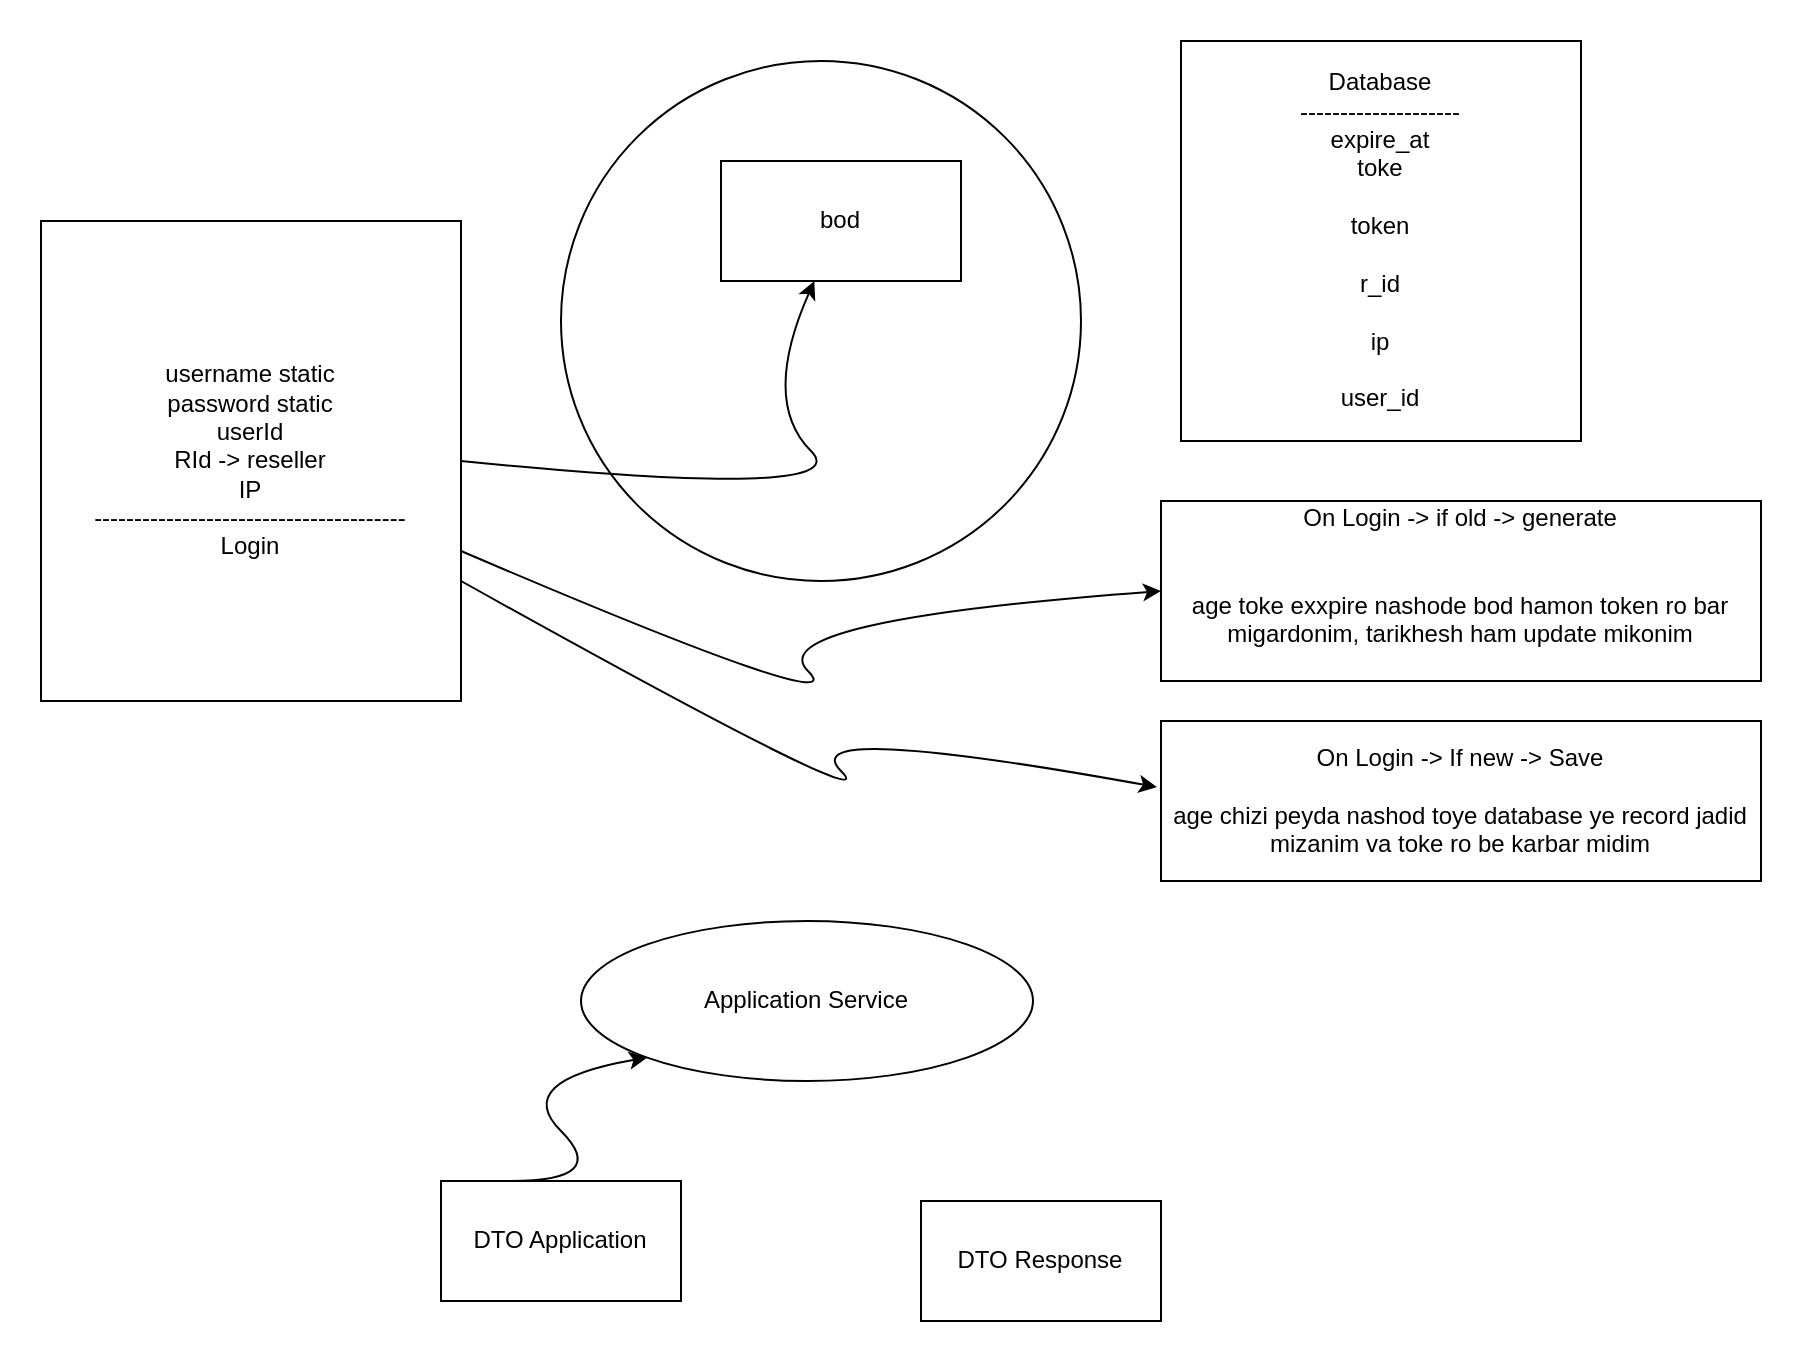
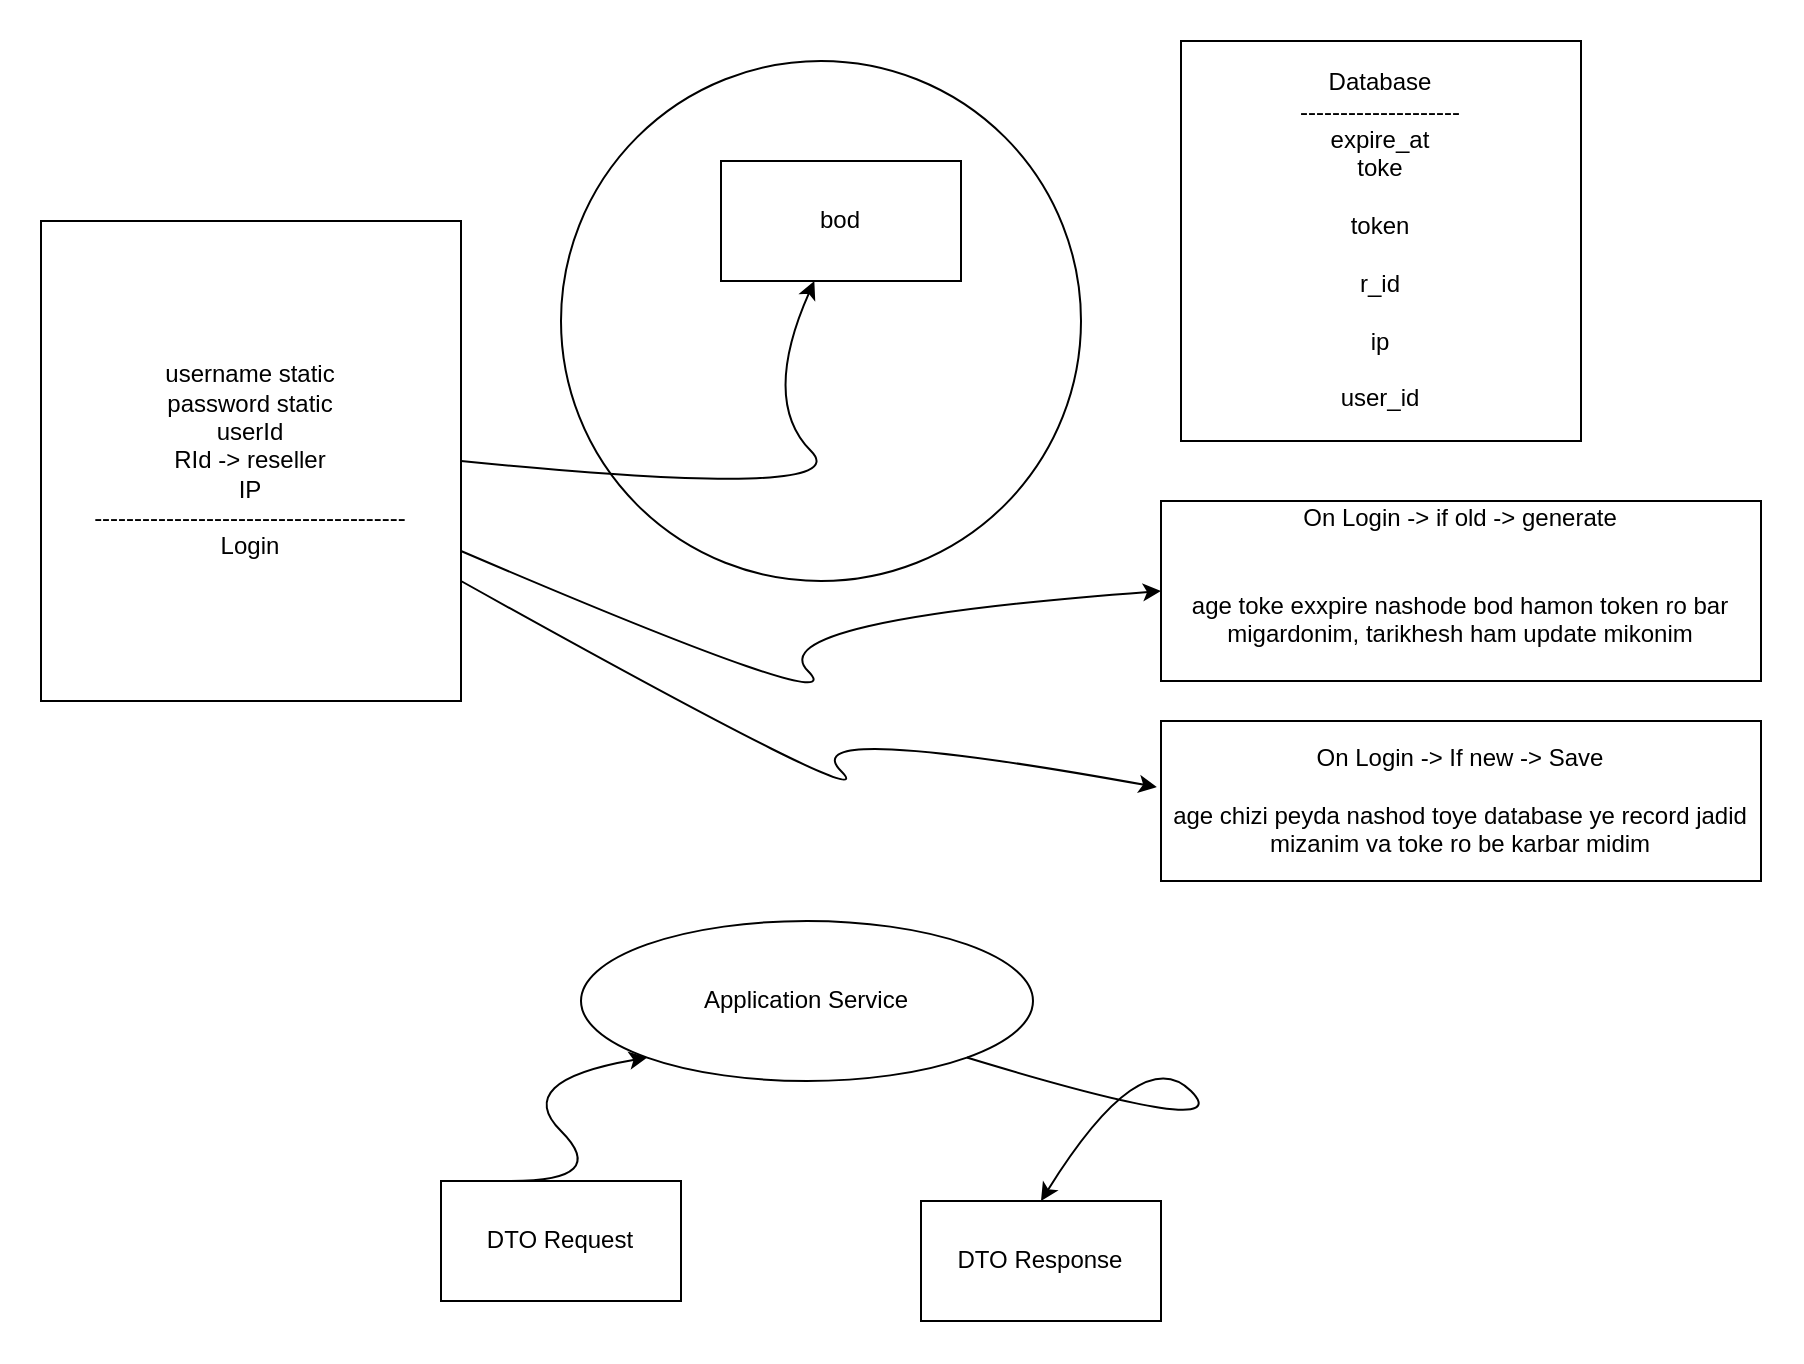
+ <mxCell id="15" value="" style="curved=1;endArrow=classic;html=1;rounded=0;entryX=0.5;entryY=0;entryDx=0;entryDy=0;exitX=1;exitY=1;exitDx=0;exitDy=0;" edge="1" parent="1" source="13" target="8"><mxGeometry width="50" height="50" relative="1" as="geometry"><mxPoint x="570" y="570" as="sourcePoint" /><mxPoint x="620" y="520" as="targetPoint" /><Array as="points"><mxPoint x="620" y="570" /><mxPoint x="570" y="520" /></Array></mxGeometry></mxCell>
- <mxCell id="9" value="DTO Application" style="rounded=0;whiteSpace=wrap;html=1;" vertex="1" parent="1"><mxGeometry x="220" y="590" width="120" height="60" as="geometry" /></mxCell>
+ <mxCell id="9" value="DTO Request" style="rounded=0;whiteSpace=wrap;html=1;" vertex="1" parent="1"><mxGeometry x="220" y="590" width="120" height="60" as="geometry" /></mxCell>
